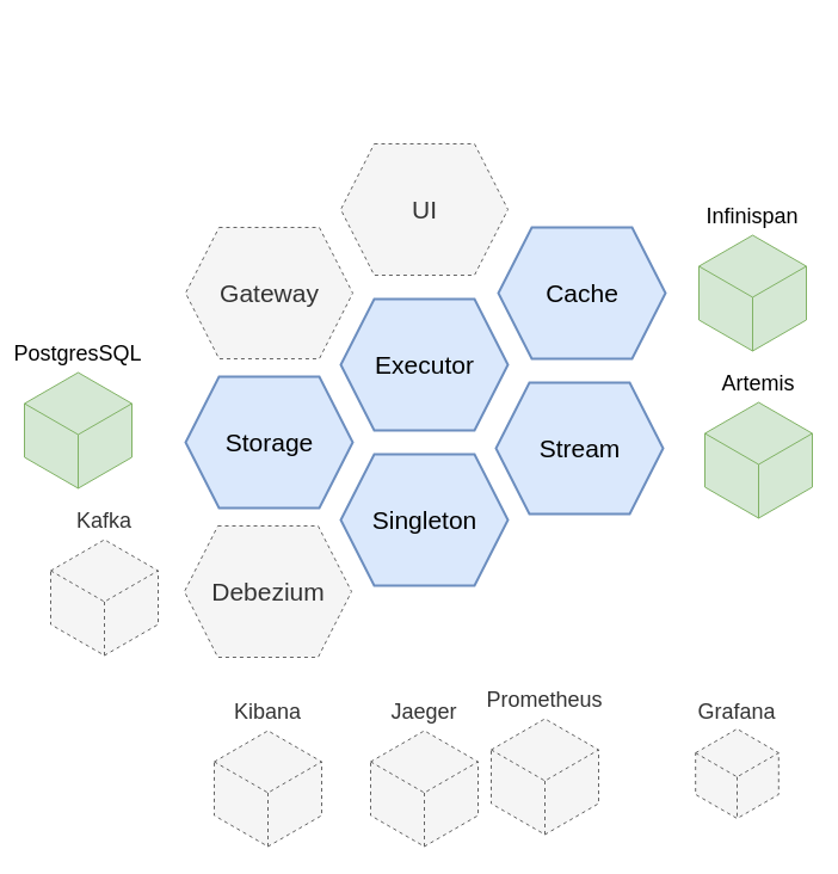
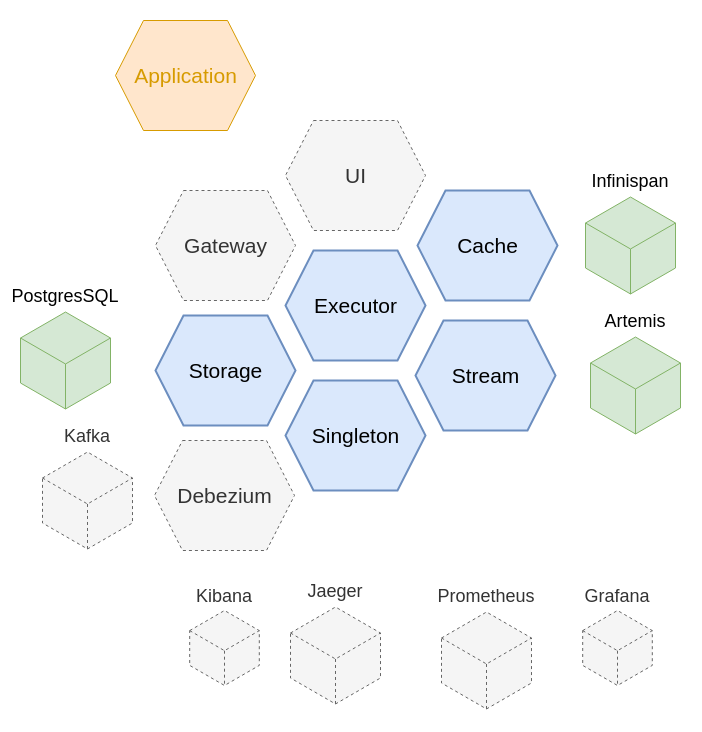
+ <mxCell id="14" value="Application" style="verticalLabelPosition=middle;verticalAlign=middle;html=1;strokeWidth=1;shape=hexagon;perimeter=hexagonPerimeter2;arcSize=6;size=0.2;labelPosition=center;align=center;fontSize=21;fillColor=#ffe6cc;strokeColor=#d79b00;fontColor=#D79B00;" parent="1" vertex="1"><mxGeometry x="115" y="20" width="140" height="110" as="geometry" /></mxCell>
- <mxCell id="17" value="Prometheus" style="html=1;whiteSpace=wrap;aspect=fixed;shape=isoCube;backgroundOutline=1;fontSize=18;verticalAlign=bottom;labelPosition=center;verticalLabelPosition=top;align=center;dashed=1;fillColor=#f5f5f5;strokeColor=#666666;fontColor=#333333;" vertex="1" parent="1"><mxGeometry x="411" y="600" width="90" height="100" as="geometry" /></mxCell>
+ <mxCell id="17" value="Prometheus" style="html=1;whiteSpace=wrap;aspect=fixed;shape=isoCube;backgroundOutline=1;fontSize=18;verticalAlign=bottom;labelPosition=center;verticalLabelPosition=top;align=center;dashed=1;fillColor=#f5f5f5;strokeColor=#666666;fontColor=#333333;" vertex="1" parent="1"><mxGeometry x="441" y="610" width="90" height="100" as="geometry" /></mxCell>
- <mxCell id="15" value="Kibana" style="html=1;whiteSpace=wrap;aspect=fixed;shape=isoCube;backgroundOutline=1;fontSize=18;verticalAlign=bottom;labelPosition=center;verticalLabelPosition=top;align=center;dashed=1;fillColor=#f5f5f5;strokeColor=#666666;fontColor=#333333;" vertex="1" parent="1"><mxGeometry x="179" y="610" width="90" height="100" as="geometry" /></mxCell>
+ <mxCell id="15" value="Kibana" style="html=1;whiteSpace=wrap;aspect=fixed;shape=isoCube;backgroundOutline=1;fontSize=18;verticalAlign=bottom;labelPosition=center;verticalLabelPosition=top;align=center;dashed=1;fillColor=#f5f5f5;strokeColor=#666666;fontColor=#333333;" vertex="1" parent="1"><mxGeometry x="179" y="610" width="90" height="75" as="geometry" /></mxCell>
- <mxCell id="16" value="Jaeger" style="html=1;whiteSpace=wrap;aspect=fixed;shape=isoCube;backgroundOutline=1;fontSize=18;verticalAlign=bottom;labelPosition=center;verticalLabelPosition=top;align=center;dashed=1;fillColor=#f5f5f5;strokeColor=#666666;fontColor=#333333;" vertex="1" parent="1"><mxGeometry x="310" y="610" width="90" height="100" as="geometry" /></mxCell>
+ <mxCell id="16" value="Jaeger" style="html=1;whiteSpace=wrap;aspect=fixed;shape=isoCube;backgroundOutline=1;fontSize=18;verticalAlign=bottom;labelPosition=center;verticalLabelPosition=top;align=center;dashed=1;fillColor=#f5f5f5;strokeColor=#666666;fontColor=#333333;" vertex="1" parent="1"><mxGeometry x="290" y="605" width="90" height="100" as="geometry" /></mxCell>
